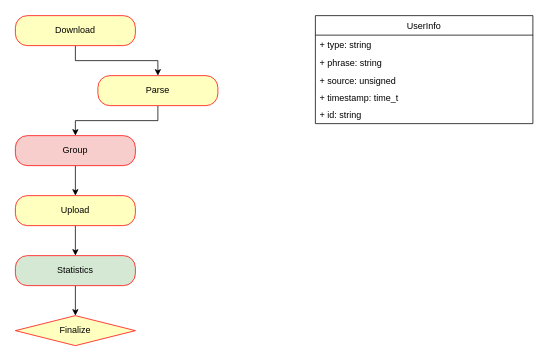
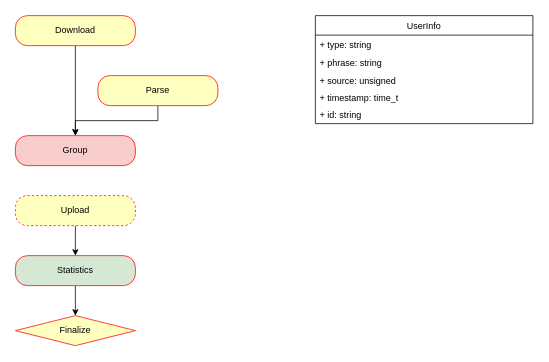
- <mxCell id="2" value="" style="edgeStyle=orthogonalEdgeStyle;rounded=0;orthogonalLoop=1;jettySize=auto;html=1;" parent="1" source="3" target="5" edge="1"><mxGeometry relative="1" as="geometry" /></mxCell>
+ <mxCell id="2" value="" style="edgeStyle=orthogonalEdgeStyle;rounded=0;orthogonalLoop=1;jettySize=auto;html=1;" parent="1" source="3" target="7" edge="1"><mxGeometry relative="1" as="geometry" /></mxCell>
- <mxCell id="6" value="" style="edgeStyle=orthogonalEdgeStyle;rounded=0;orthogonalLoop=1;jettySize=auto;html=1;" parent="1" source="7" target="9" edge="1"><mxGeometry relative="1" as="geometry" /></mxCell>
- <mxCell id="9" value="Upload" style="rounded=1;whiteSpace=wrap;html=1;arcSize=40;fontColor=#000000;fillColor=#ffffc0;strokeColor=#ff0000;" parent="1" vertex="1"><mxGeometry x="20" y="260" width="160" height="40" as="geometry" /></mxCell>
+ <mxCell id="9" value="Upload" style="rounded=1;whiteSpace=wrap;html=1;arcSize=40;fontColor=#000000;fillColor=#ffffc0;strokeColor=#ff0000;dashed=1;" parent="1" vertex="1"><mxGeometry x="20" y="260" width="160" height="40" as="geometry" /></mxCell>
